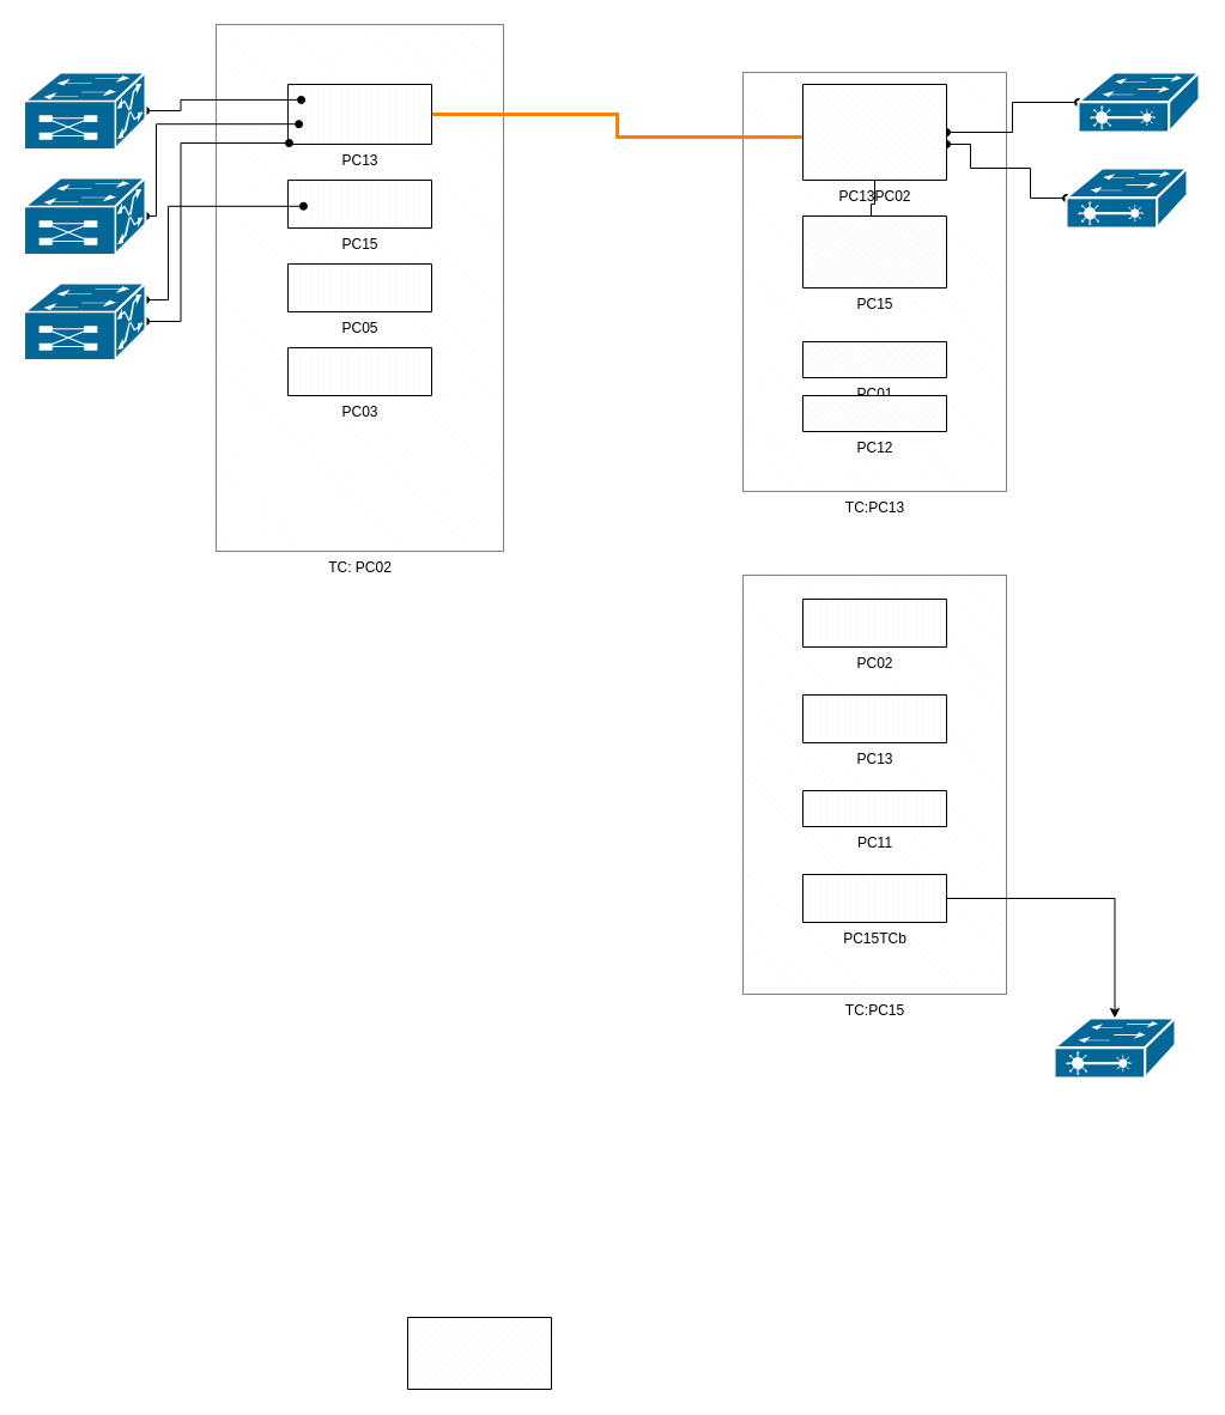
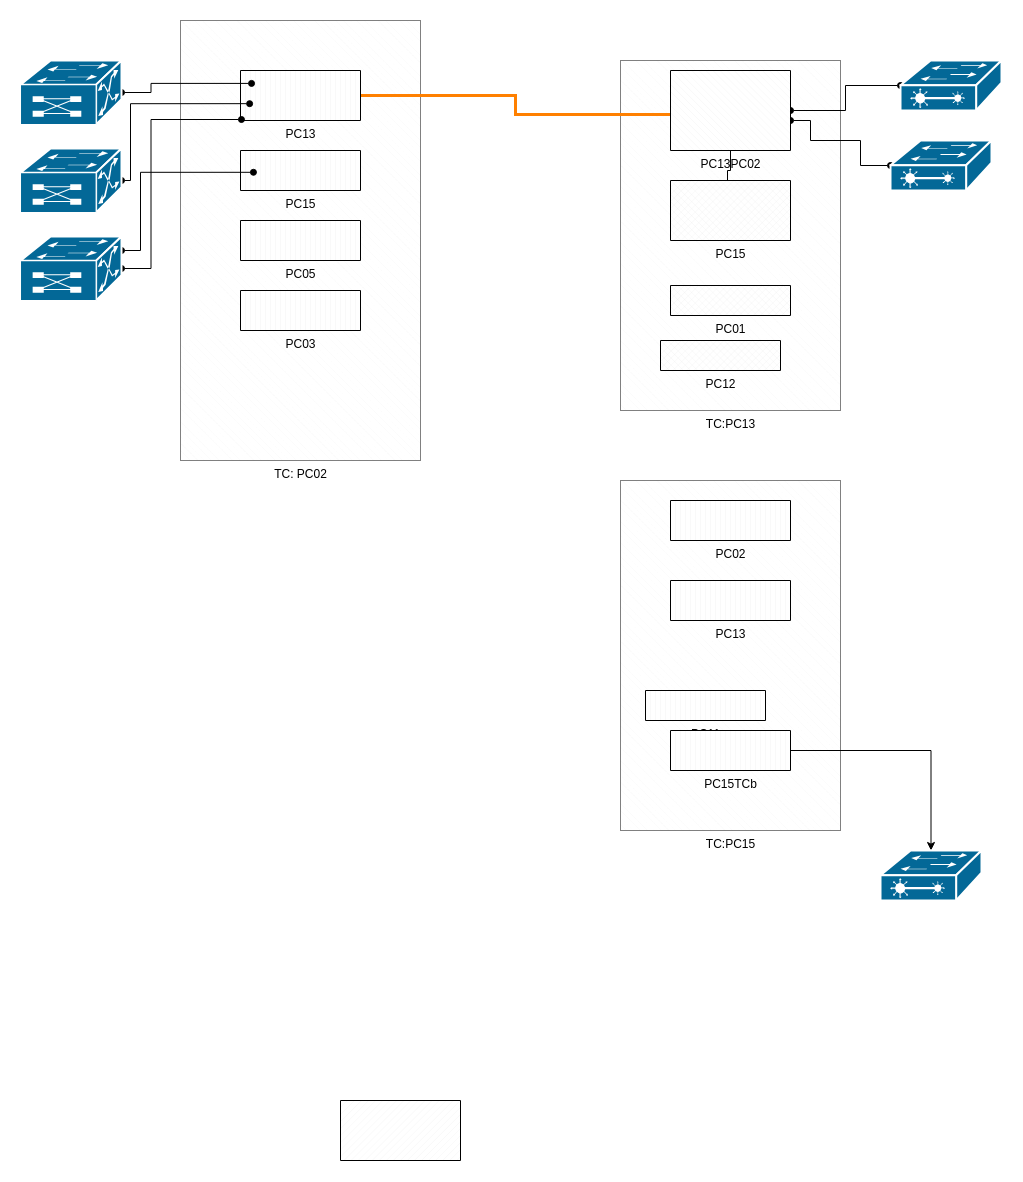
- <mxCell id="13" value="PC12" style="verticalLabelPosition=bottom;verticalAlign=top;html=1;shape=mxgraph.basic.patternFillRect;fillStyle=diagGrid;step=5;fillStrokeWidth=0.2;fillStrokeColor=#dddddd;" parent="1" vertex="1"><mxGeometry x="670" y="330" width="120" height="30" as="geometry" /></mxCell>
+ <mxCell id="13" value="PC12" style="verticalLabelPosition=bottom;verticalAlign=top;html=1;shape=mxgraph.basic.patternFillRect;fillStyle=diagGrid;step=5;fillStrokeWidth=0.2;fillStrokeColor=#dddddd;" parent="1" vertex="1"><mxGeometry x="660" y="340" width="120" height="30" as="geometry" /></mxCell>
- <mxCell id="18" value="PC11" style="verticalLabelPosition=bottom;verticalAlign=top;html=1;shape=mxgraph.basic.patternFillRect;fillStyle=vert;step=5;fillStrokeWidth=0.2;fillStrokeColor=#dddddd;" parent="1" vertex="1"><mxGeometry x="670" y="660" width="120" height="30" as="geometry" /></mxCell>
+ <mxCell id="18" value="PC11" style="verticalLabelPosition=bottom;verticalAlign=top;html=1;shape=mxgraph.basic.patternFillRect;fillStyle=vert;step=5;fillStrokeWidth=0.2;fillStrokeColor=#dddddd;" parent="1" vertex="1"><mxGeometry x="645" y="690" width="120" height="30" as="geometry" /></mxCell>
